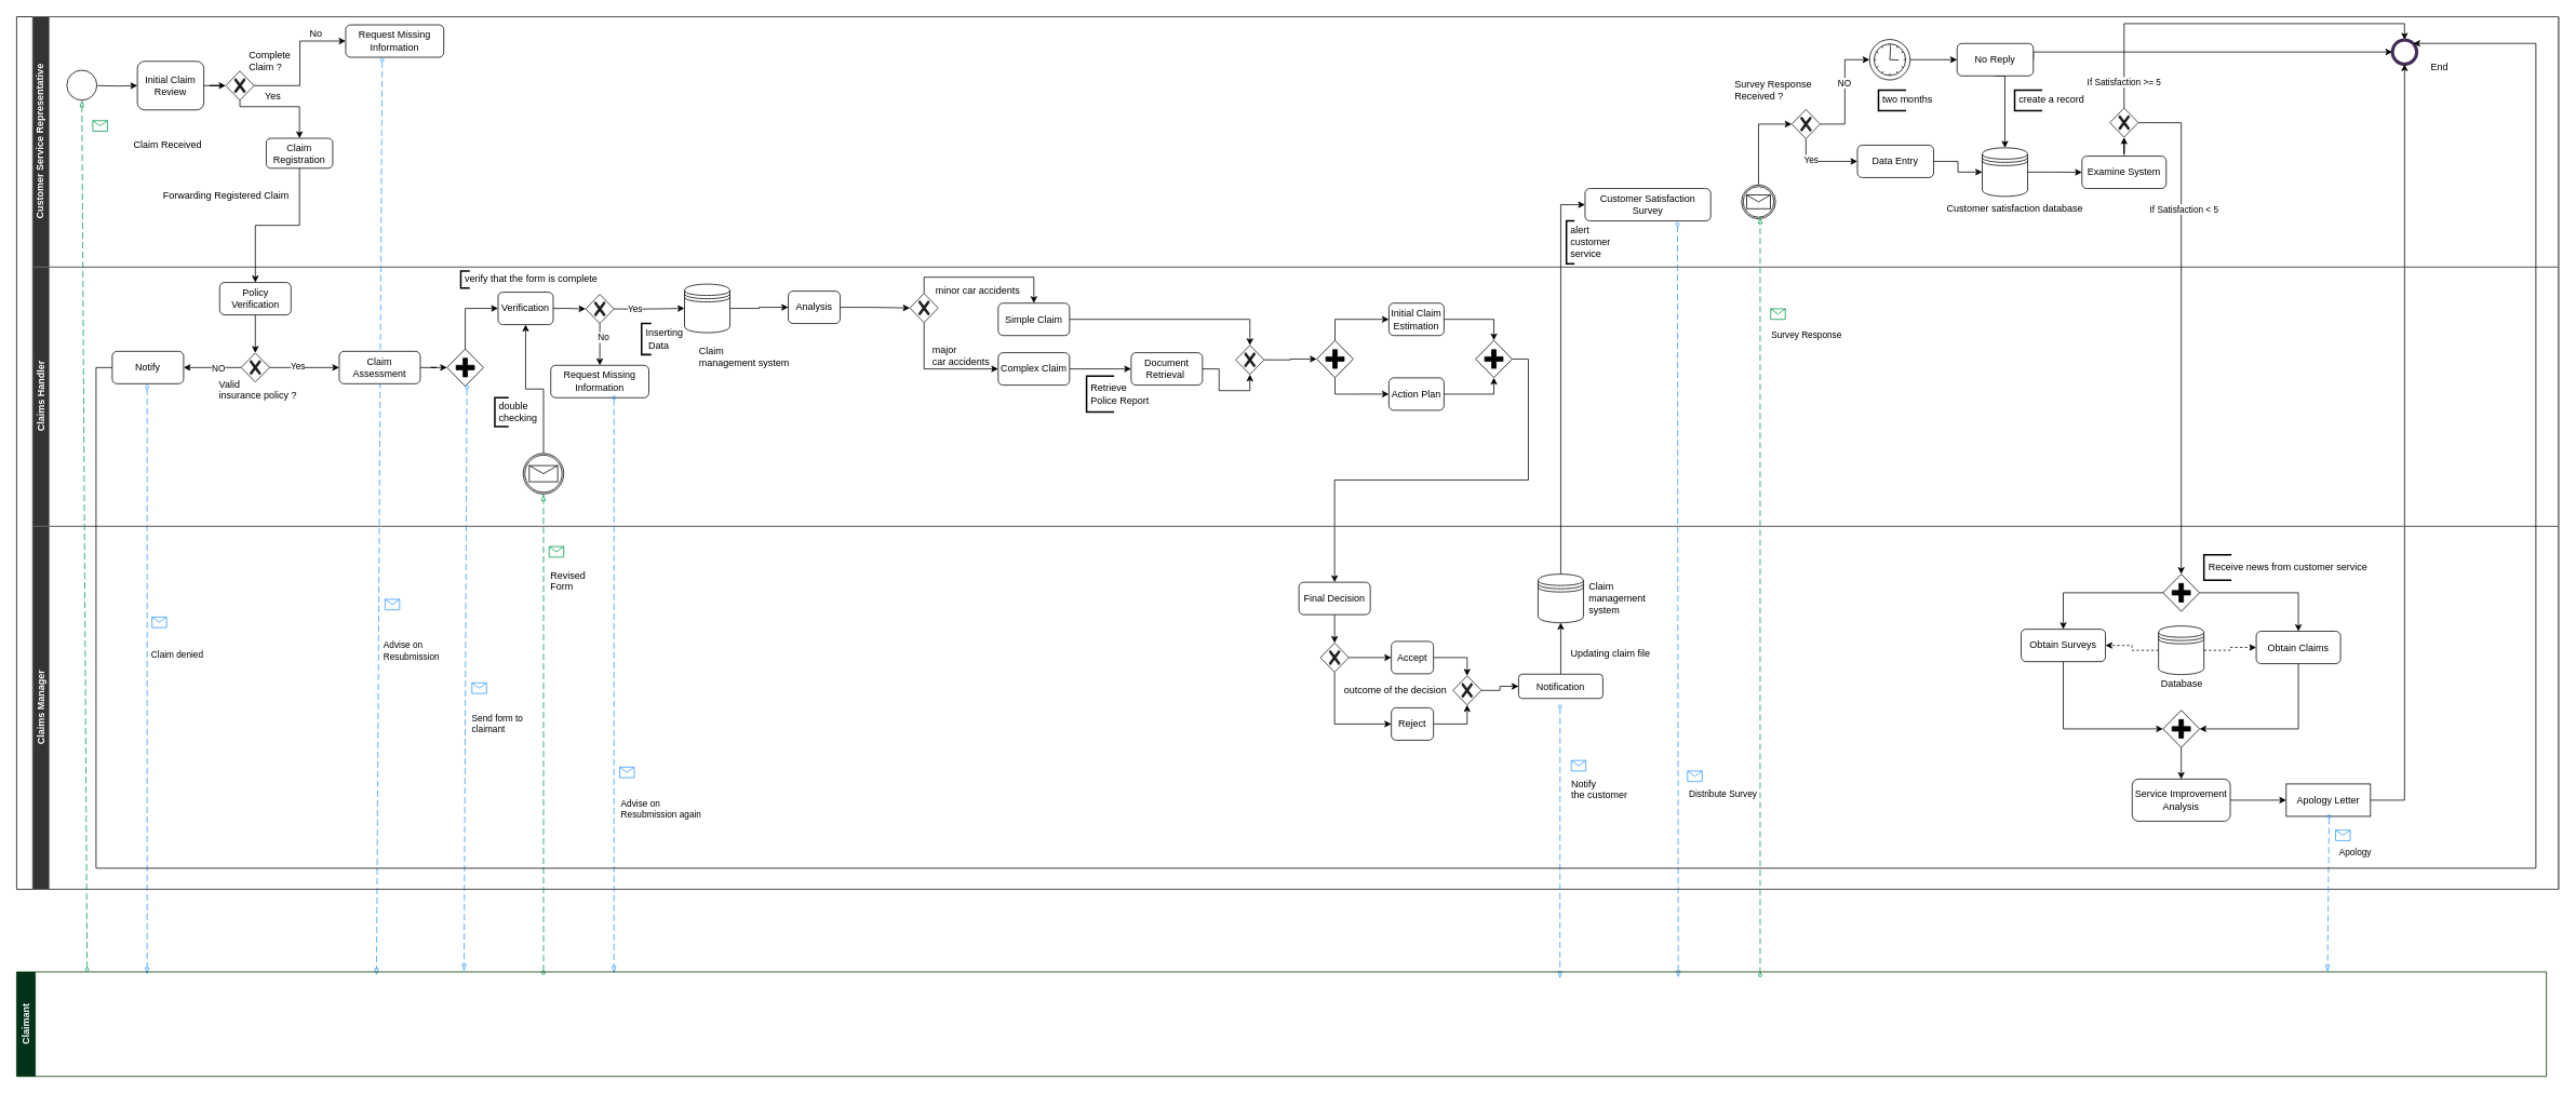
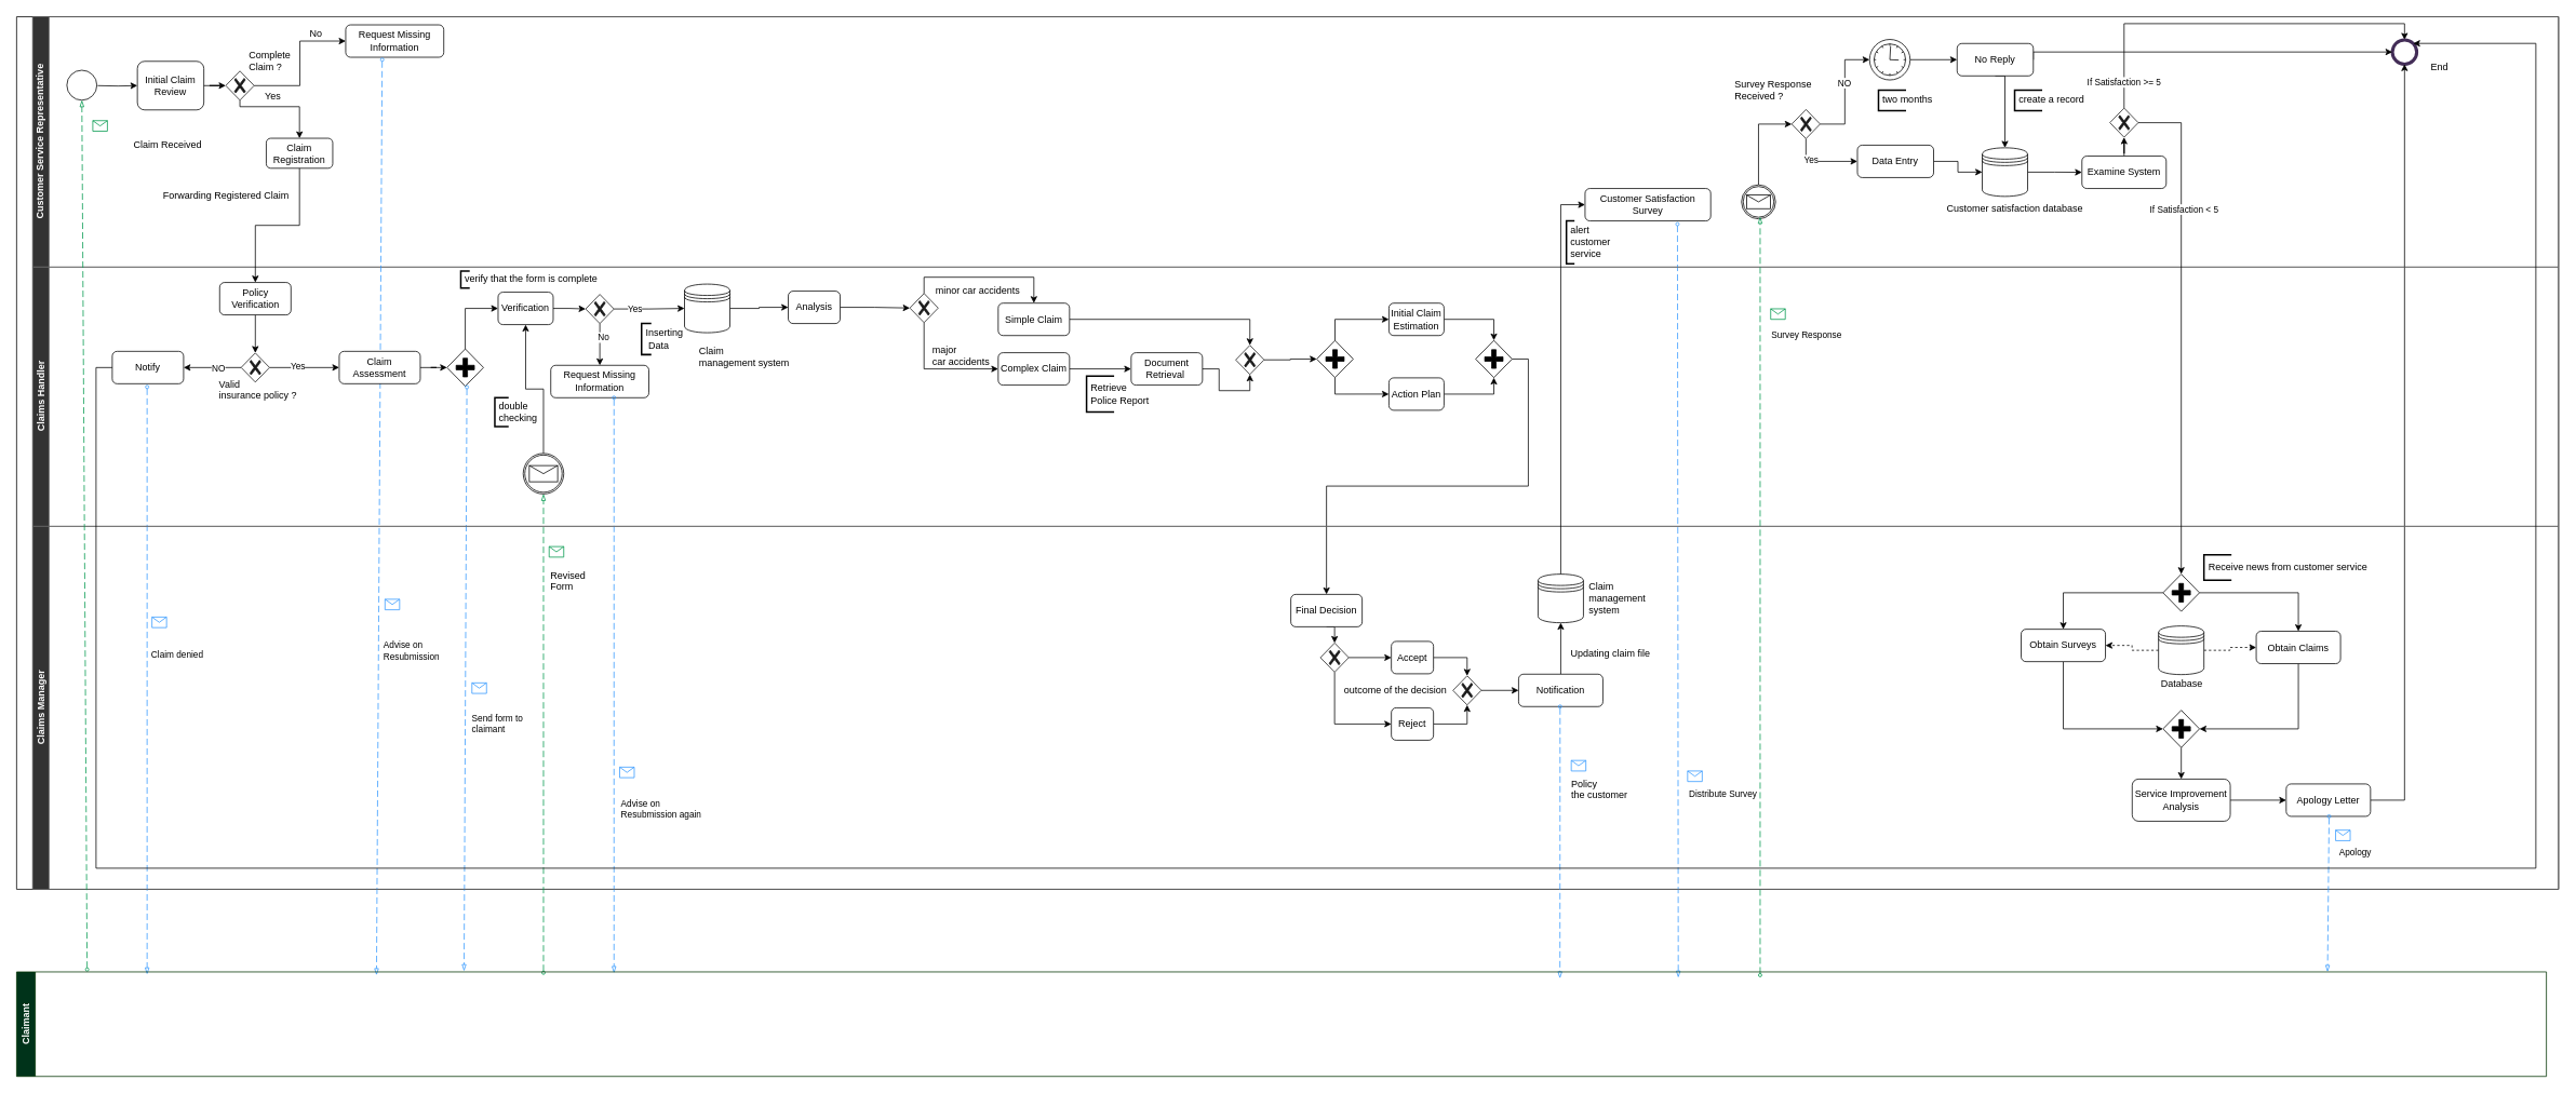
- <mxCell id="124" value="Final Decision" style="rounded=1;whiteSpace=wrap;html=1;" parent="122" vertex="1"><mxGeometry x="1562" y="69.0" width="88" height="40" as="geometry" /></mxCell>
+ <mxCell id="124" value="Final Decision" style="rounded=1;whiteSpace=wrap;html=1;" parent="122" vertex="1"><mxGeometry x="1552" y="84" width="88" height="40" as="geometry" /></mxCell>
- <mxCell id="137" value="Notification" style="rounded=1;whiteSpace=wrap;html=1;" parent="122" vertex="1"><mxGeometry x="1833" y="182.5" width="104" height="30" as="geometry" /></mxCell>
+ <mxCell id="137" value="Notification" style="rounded=1;whiteSpace=wrap;html=1;" parent="122" vertex="1"><mxGeometry x="1833" y="182.5" width="104" height="40" as="geometry" /></mxCell>
- <mxCell id="142" value="&lt;span style=&quot;color: rgb(0, 0, 0); font-family: Helvetica; font-size: 12px; font-style: normal; font-variant-ligatures: normal; font-variant-caps: normal; font-weight: 400; letter-spacing: normal; orphans: 2; text-align: left; text-indent: 0px; text-transform: none; widows: 2; word-spacing: 0px; -webkit-text-stroke-width: 0px; background-color: rgb(255, 255, 255); text-decoration-thickness: initial; text-decoration-style: initial; text-decoration-color: initial; float: none; display: inline !important;&quot;&gt;&amp;nbsp;Notify&lt;/span&gt;&lt;br style=&quot;border-color: var(--border-color); color: rgb(0, 0, 0); font-family: Helvetica; font-size: 12px; font-style: normal; font-variant-ligatures: normal; font-variant-caps: normal; font-weight: 400; letter-spacing: normal; orphans: 2; text-align: left; text-indent: 0px; text-transform: none; widows: 2; word-spacing: 0px; -webkit-text-stroke-width: 0px; background-color: rgb(255, 255, 255); text-decoration-thickness: initial; text-decoration-style: initial; text-decoration-color: initial;&quot;&gt;&lt;span style=&quot;color: rgb(0, 0, 0); font-family: Helvetica; font-size: 12px; font-style: normal; font-variant-ligatures: normal; font-variant-caps: normal; font-weight: 400; letter-spacing: normal; orphans: 2; text-align: left; text-indent: 0px; text-transform: none; widows: 2; word-spacing: 0px; -webkit-text-stroke-width: 0px; background-color: rgb(255, 255, 255); text-decoration-thickness: initial; text-decoration-style: initial; text-decoration-color: initial; float: none; display: inline !important;&quot;&gt;&amp;nbsp;the customer&lt;/span&gt;" style="text;whiteSpace=wrap;html=1;" parent="122" vertex="1"><mxGeometry x="1893.0" y="304.0" width="101" height="51" as="geometry" /></mxCell>
+ <mxCell id="142" value="&lt;span style=&quot;color: rgb(0, 0, 0); font-family: Helvetica; font-size: 12px; font-style: normal; font-variant-ligatures: normal; font-variant-caps: normal; font-weight: 400; letter-spacing: normal; orphans: 2; text-align: left; text-indent: 0px; text-transform: none; widows: 2; word-spacing: 0px; -webkit-text-stroke-width: 0px; background-color: rgb(255, 255, 255); text-decoration-thickness: initial; text-decoration-style: initial; text-decoration-color: initial; float: none; display: inline !important;&quot;&gt;&amp;nbsp;Policy&lt;/span&gt;&lt;br style=&quot;border-color: var(--border-color); color: rgb(0, 0, 0); font-family: Helvetica; font-size: 12px; font-style: normal; font-variant-ligatures: normal; font-variant-caps: normal; font-weight: 400; letter-spacing: normal; orphans: 2; text-align: left; text-indent: 0px; text-transform: none; widows: 2; word-spacing: 0px; -webkit-text-stroke-width: 0px; background-color: rgb(255, 255, 255); text-decoration-thickness: initial; text-decoration-style: initial; text-decoration-color: initial;&quot;&gt;&lt;span style=&quot;color: rgb(0, 0, 0); font-family: Helvetica; font-size: 12px; font-style: normal; font-variant-ligatures: normal; font-variant-caps: normal; font-weight: 400; letter-spacing: normal; orphans: 2; text-align: left; text-indent: 0px; text-transform: none; widows: 2; word-spacing: 0px; -webkit-text-stroke-width: 0px; background-color: rgb(255, 255, 255); text-decoration-thickness: initial; text-decoration-style: initial; text-decoration-color: initial; float: none; display: inline !important;&quot;&gt;&amp;nbsp;the customer&lt;/span&gt;" style="text;whiteSpace=wrap;html=1;" parent="122" vertex="1"><mxGeometry x="1893.0" y="304.0" width="101" height="51" as="geometry" /></mxCell>
- <mxCell id="159" value="Apology Letter" style="whiteSpace=wrap;html=1;rounded=0;" parent="122" vertex="1"><mxGeometry x="2780" y="318" width="104" height="40" as="geometry" /></mxCell>
+ <mxCell id="159" value="Apology Letter" style="rounded=1;whiteSpace=wrap;html=1;" parent="122" vertex="1"><mxGeometry x="2780" y="318" width="104" height="40" as="geometry" /></mxCell>
